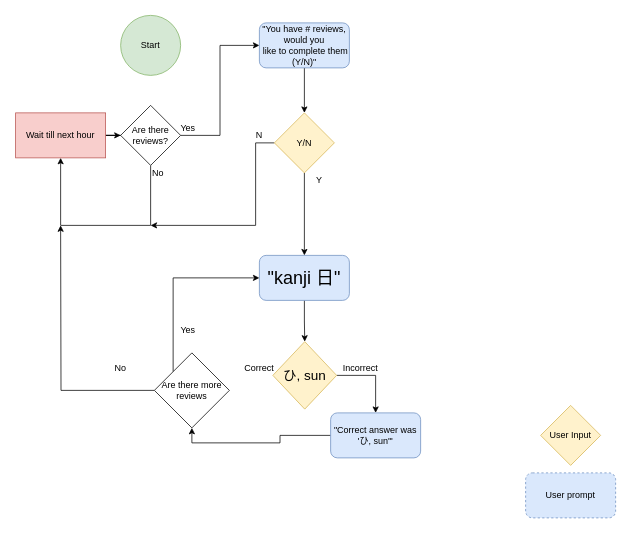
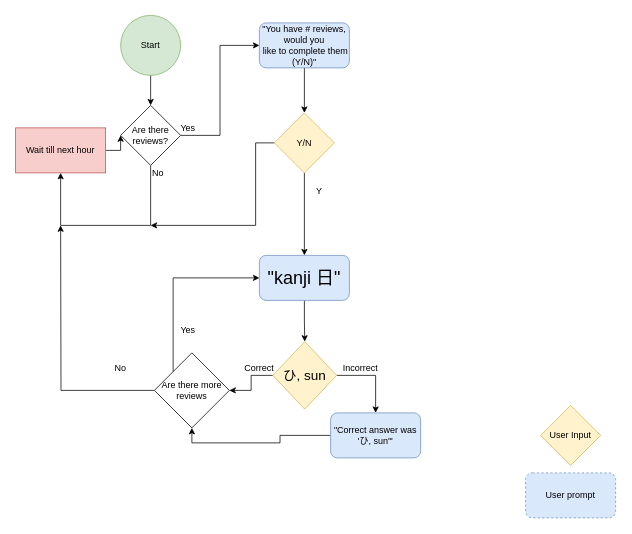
+ <mxCell id="2" style="edgeStyle=orthogonalEdgeStyle;rounded=0;orthogonalLoop=1;jettySize=auto;html=1;exitX=0.5;exitY=1;exitDx=0;exitDy=0;entryX=0.5;entryY=0;entryDx=0;entryDy=0;" edge="1" parent="1" source="3" target="6"><mxGeometry relative="1" as="geometry" /></mxCell>
- <mxCell id="8" value="Wait till next hour" style="rounded=0;whiteSpace=wrap;html=1;fillColor=#f8cecc;strokeColor=#b85450;" vertex="1" parent="1"><mxGeometry x="20" y="150" width="120" height="60" as="geometry" /></mxCell>
+ <mxCell id="8" value="Wait till next hour" style="rounded=0;whiteSpace=wrap;html=1;fillColor=#f8cecc;strokeColor=#b85450;" vertex="1" parent="1"><mxGeometry x="20" y="170" width="120" height="60" as="geometry" /></mxCell>
- <mxCell id="14" value="N" style="text;html=1;strokeColor=none;fillColor=none;align=center;verticalAlign=middle;whiteSpace=wrap;rounded=0;" vertex="1" parent="1"><mxGeometry x="325" y="170" width="40" height="20" as="geometry" /></mxCell>
- <mxCell id="15" value="Y" style="text;html=1;strokeColor=none;fillColor=none;align=center;verticalAlign=middle;whiteSpace=wrap;rounded=0;" vertex="1" parent="1"><mxGeometry x="405" y="230" width="40" height="20" as="geometry" /></mxCell>
+ <mxCell id="15" value="Y" style="text;html=1;strokeColor=none;fillColor=none;align=center;verticalAlign=middle;whiteSpace=wrap;rounded=0;" vertex="1" parent="1"><mxGeometry x="405" y="245" width="40" height="20" as="geometry" /></mxCell>
+ <mxCell id="16" style="edgeStyle=orthogonalEdgeStyle;rounded=0;orthogonalLoop=1;jettySize=auto;html=1;entryX=1;entryY=0.5;entryDx=0;entryDy=0;" edge="1" parent="1" source="18" target="22"><mxGeometry relative="1" as="geometry" /></mxCell>
